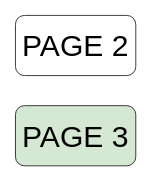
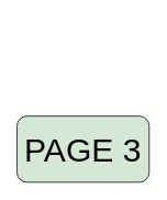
- <mxCell id="2" value="&lt;font style=&quot;font-size: 40px;&quot;&gt;PAGE 2&lt;/font&gt;" style="rounded=1;whiteSpace=wrap;html=1;" parent="1" vertex="1"><mxGeometry x="20" y="20" width="160" height="80" as="geometry" /></mxCell>
